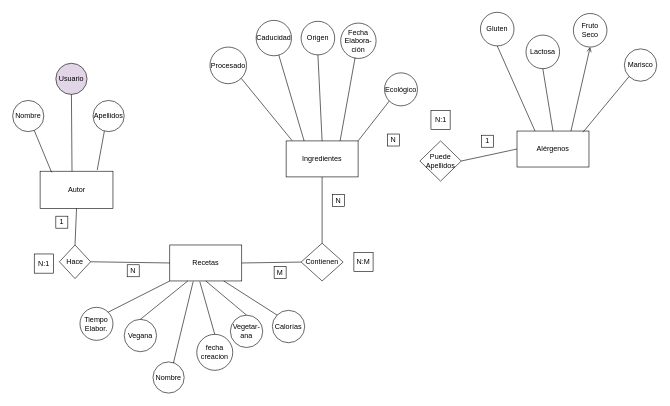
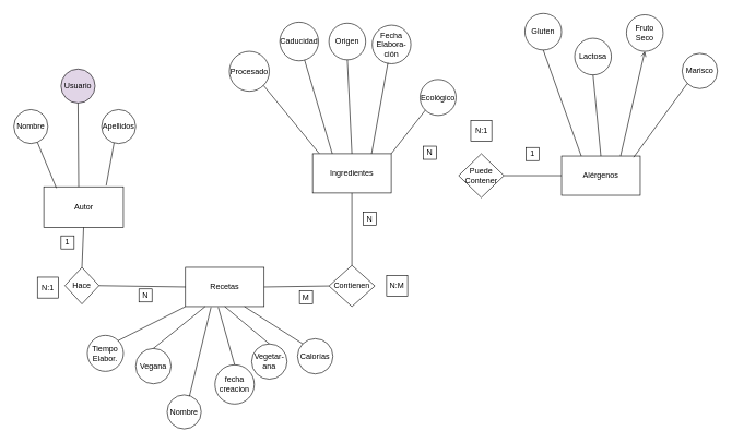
- <mxCell id="35" value="Alérgenos" style="rounded=0;whiteSpace=wrap;html=1;" parent="1" vertex="1"><mxGeometry x="861" y="218" width="120" height="60" as="geometry" /></mxCell>
+ <mxCell id="35" value="Alérgenos" style="rounded=0;whiteSpace=wrap;html=1;" parent="1" vertex="1"><mxGeometry x="856" y="238" width="120" height="60" as="geometry" /></mxCell>
- <mxCell id="36" value="Puede&lt;br&gt;Apellidos" style="rhombus;whiteSpace=wrap;html=1;" parent="1" vertex="1"><mxGeometry x="699" y="234.5" width="69" height="67" as="geometry" /></mxCell>
+ <mxCell id="36" value="Puede&lt;br&gt;Contener" style="rhombus;whiteSpace=wrap;html=1;" parent="1" vertex="1"><mxGeometry x="699" y="234.5" width="69" height="67" as="geometry" /></mxCell>
